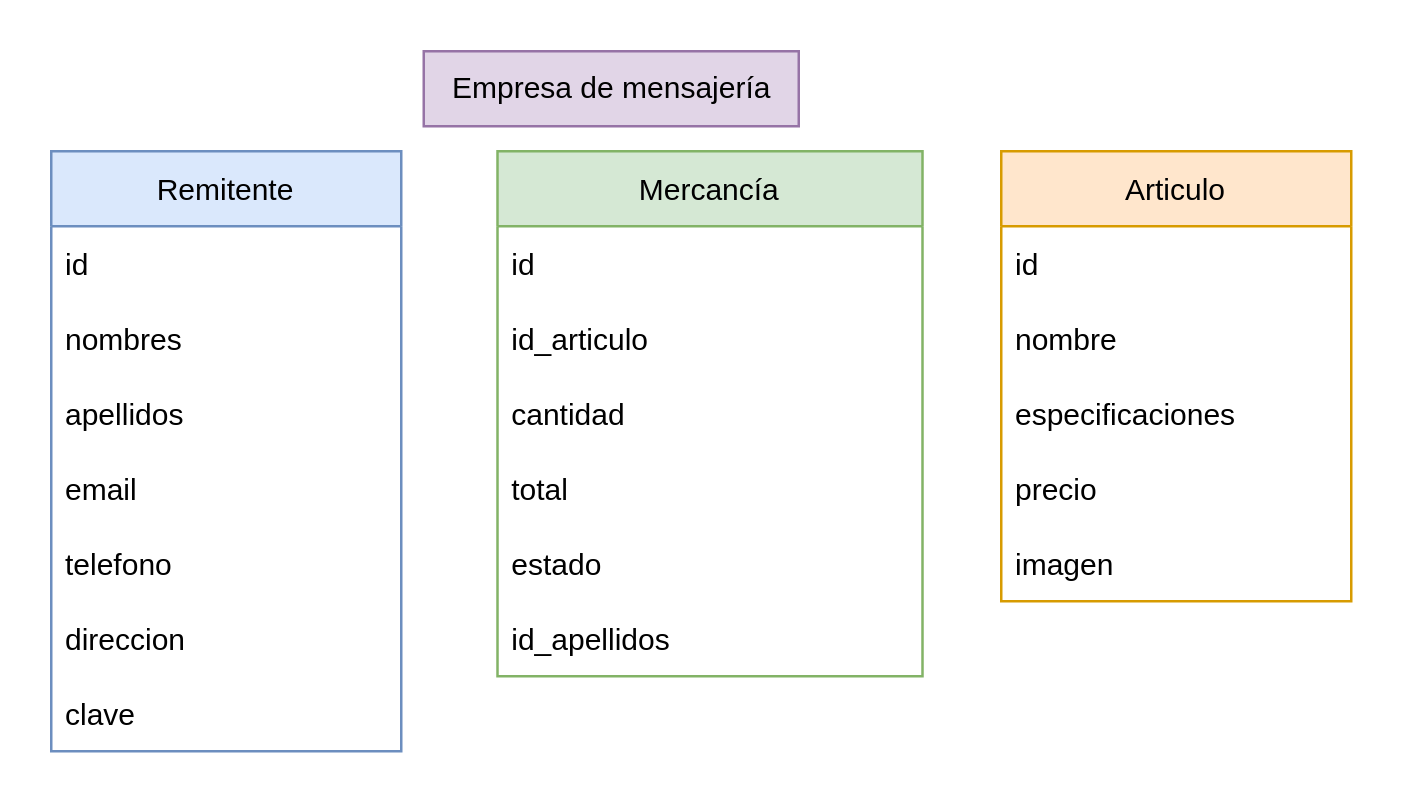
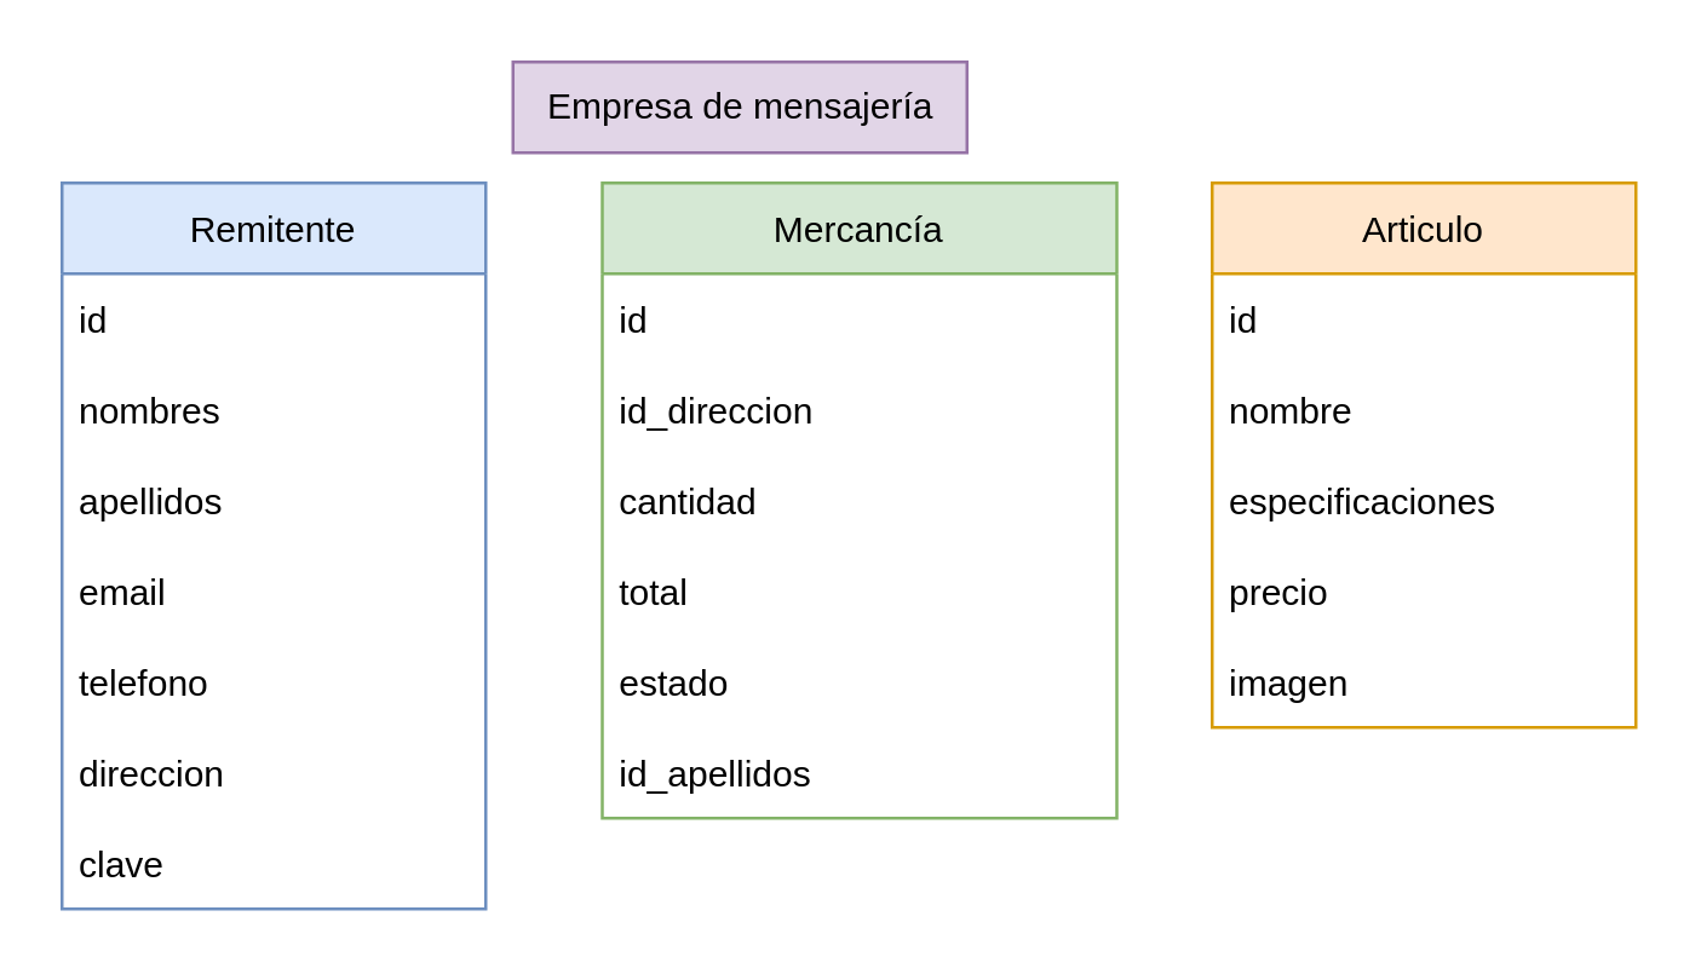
- <mxCell id="12" value="id_articulo" style="text;strokeColor=none;fillColor=none;align=left;verticalAlign=middle;spacingLeft=4;spacingRight=4;overflow=hidden;points=[[0,0.5],[1,0.5]];portConstraint=eastwest;rotatable=0;" vertex="1" parent="10"><mxGeometry y="60" width="170" height="30" as="geometry" /></mxCell>
+ <mxCell id="12" value="id_direccion" style="text;strokeColor=none;fillColor=none;align=left;verticalAlign=middle;spacingLeft=4;spacingRight=4;overflow=hidden;points=[[0,0.5],[1,0.5]];portConstraint=eastwest;rotatable=0;" vertex="1" parent="10"><mxGeometry y="60" width="170" height="30" as="geometry" /></mxCell>
